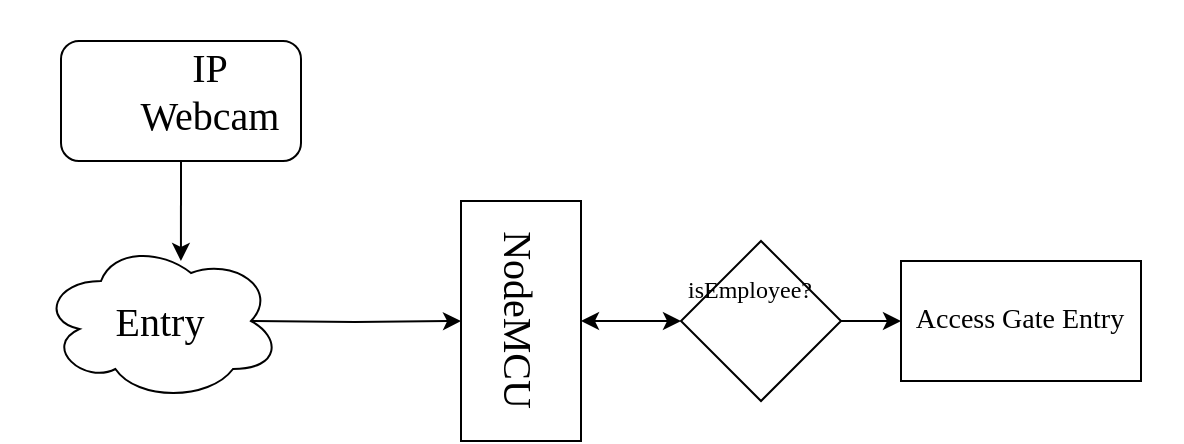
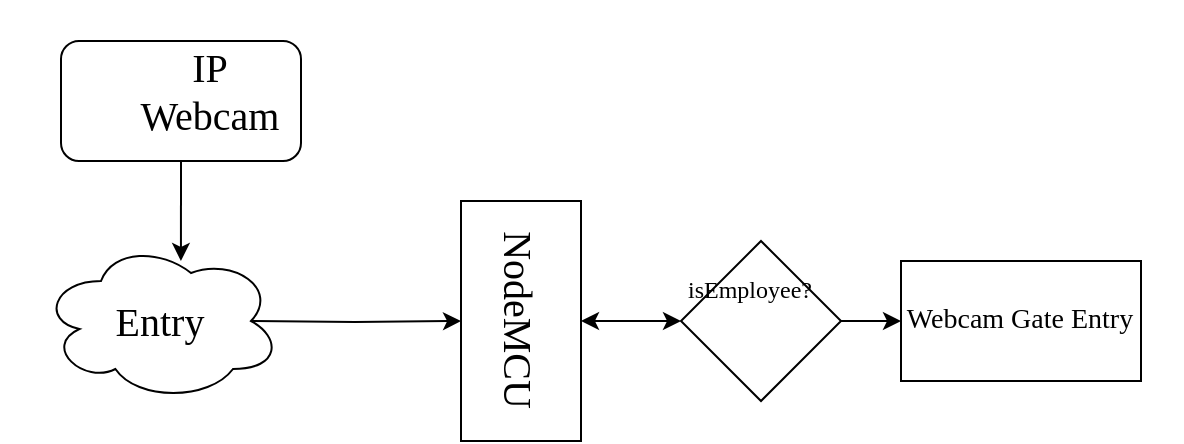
- <mxCell id="14" value="Access Gate Entry" style="text;html=1;strokeColor=none;fillColor=none;align=center;verticalAlign=middle;whiteSpace=wrap;rounded=0;fontFamily=Times New Roman;fontSize=14;" vertex="1" parent="1"><mxGeometry x="450" y="140" width="120" height="40" as="geometry" /></mxCell>
+ <mxCell id="14" value="Webcam Gate Entry" style="text;html=1;strokeColor=none;fillColor=none;align=center;verticalAlign=middle;whiteSpace=wrap;rounded=0;fontFamily=Times New Roman;fontSize=14;" vertex="1" parent="1"><mxGeometry x="450" y="140" width="120" height="40" as="geometry" /></mxCell>
